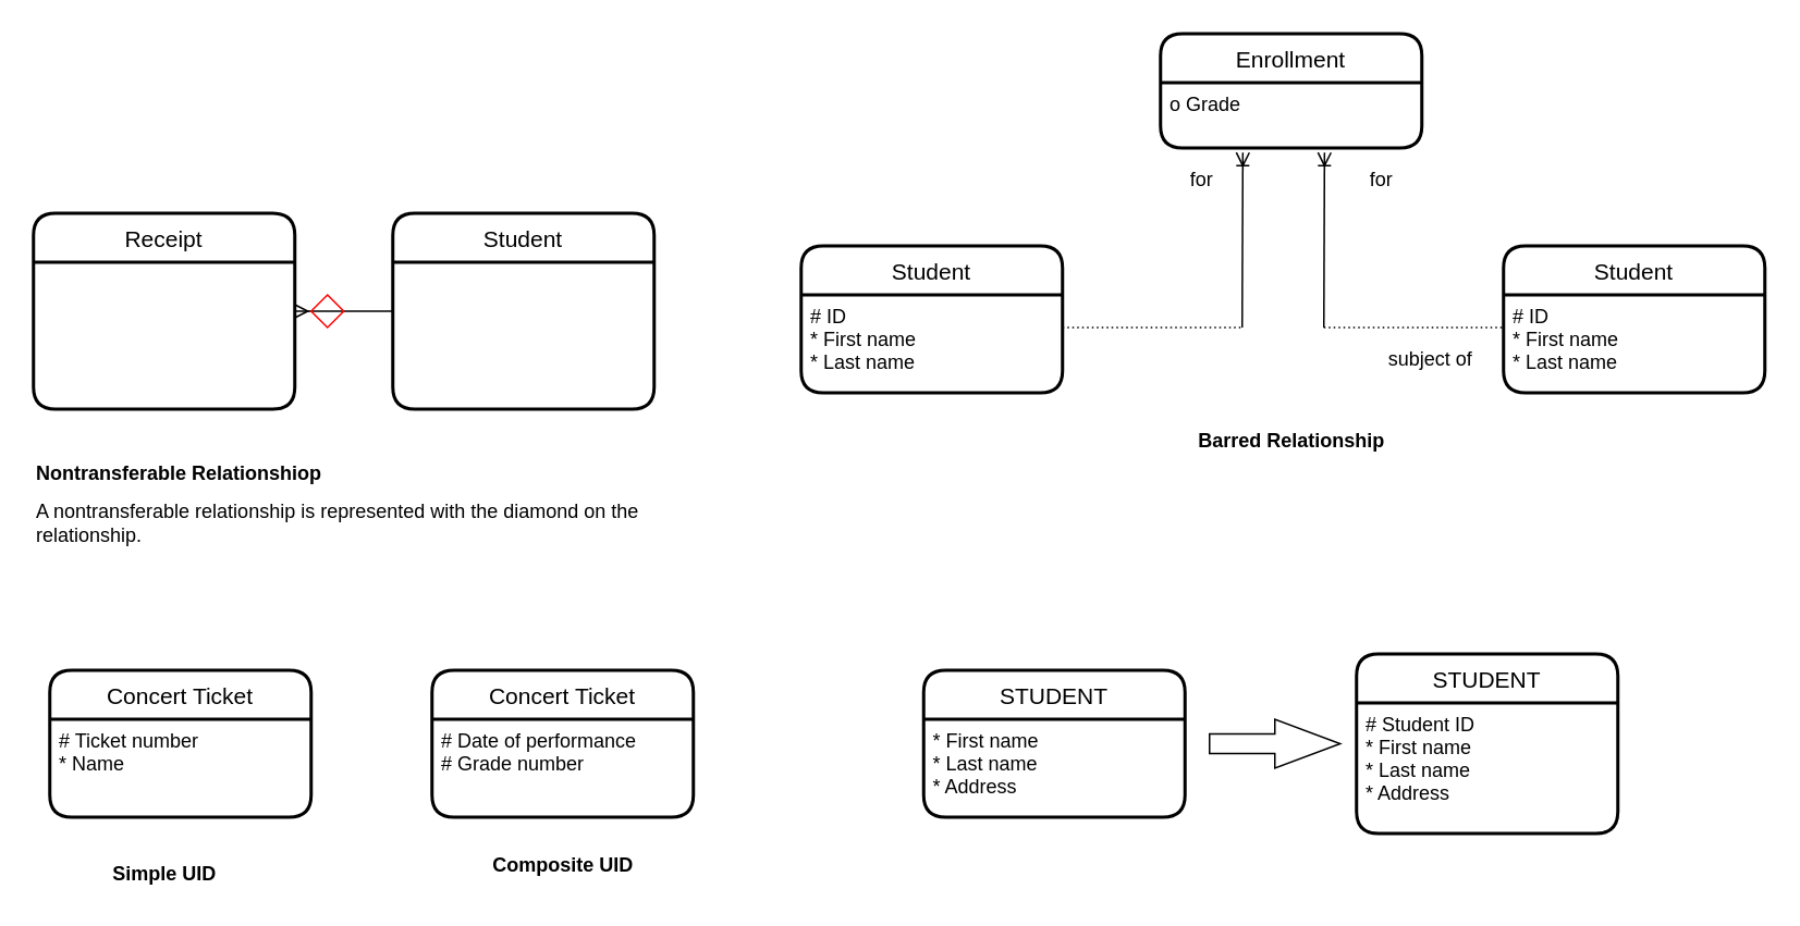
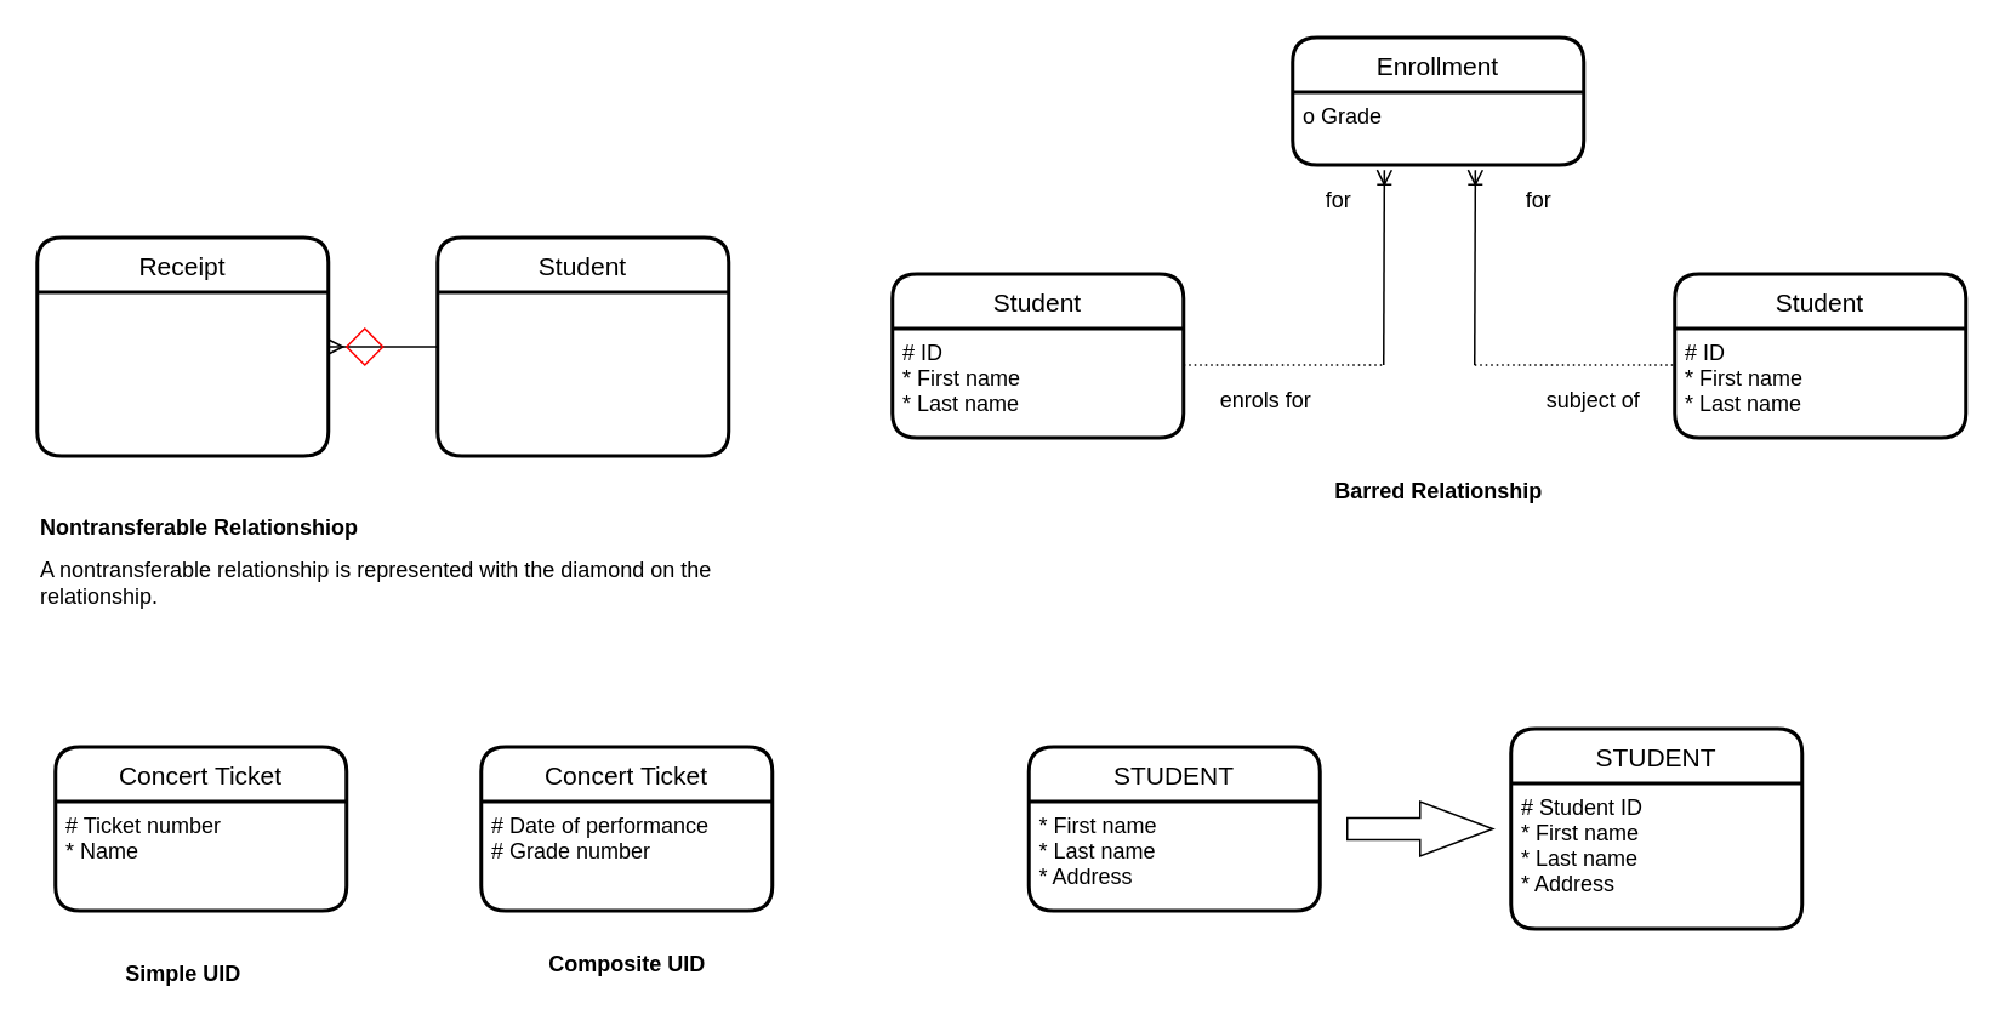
+ <mxCell id="19" value="enrols for" style="text;html=1;align=center;verticalAlign=middle;resizable=0;points=[];autosize=1;strokeColor=none;" vertex="1" parent="2"><mxGeometry x="640" y="190" width="70" height="20" as="geometry" /></mxCell>
